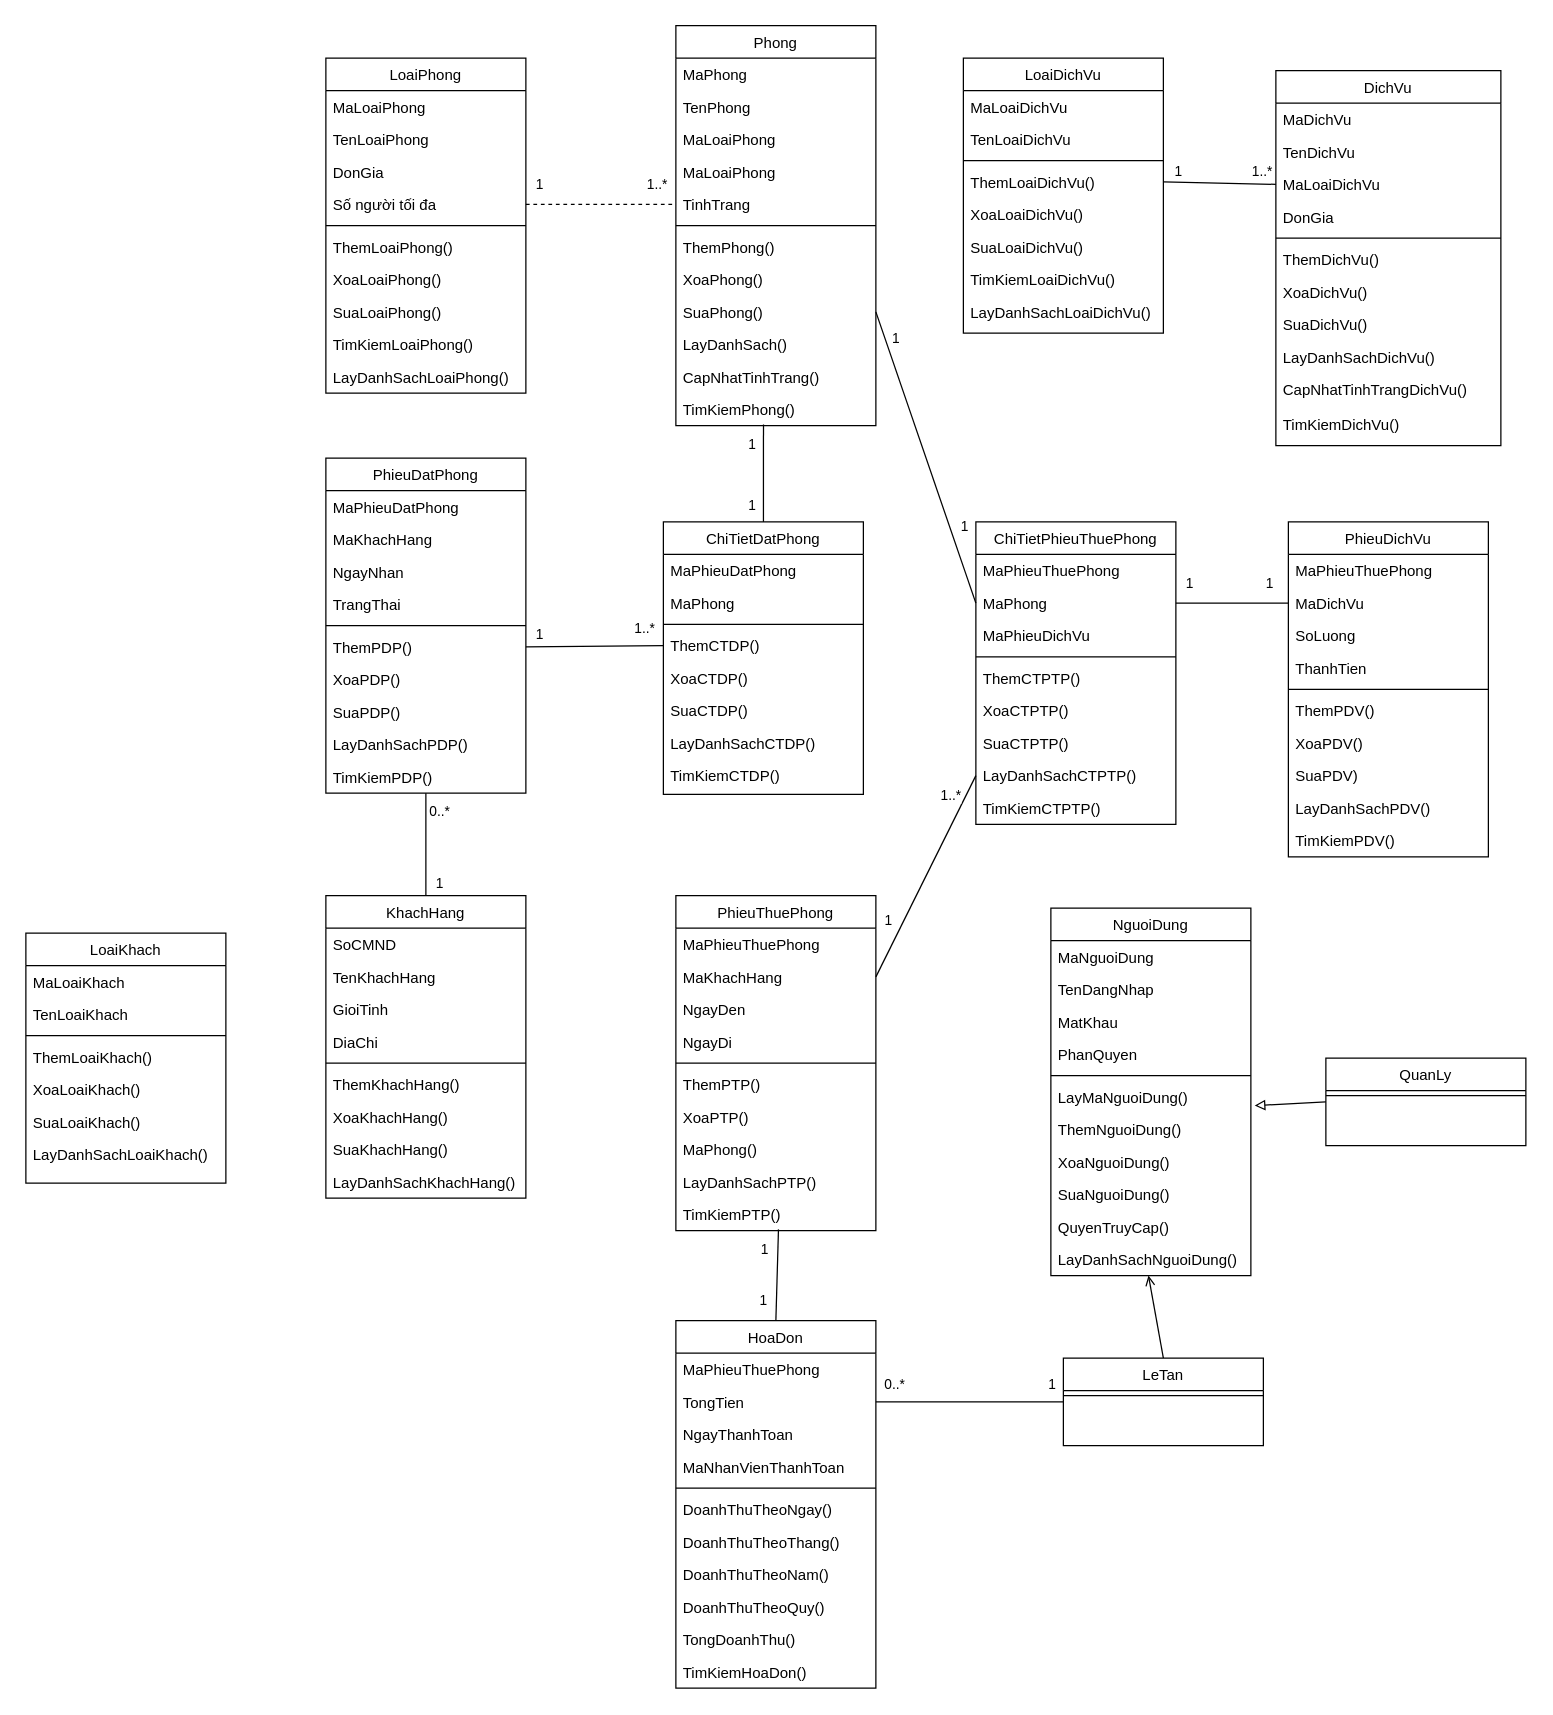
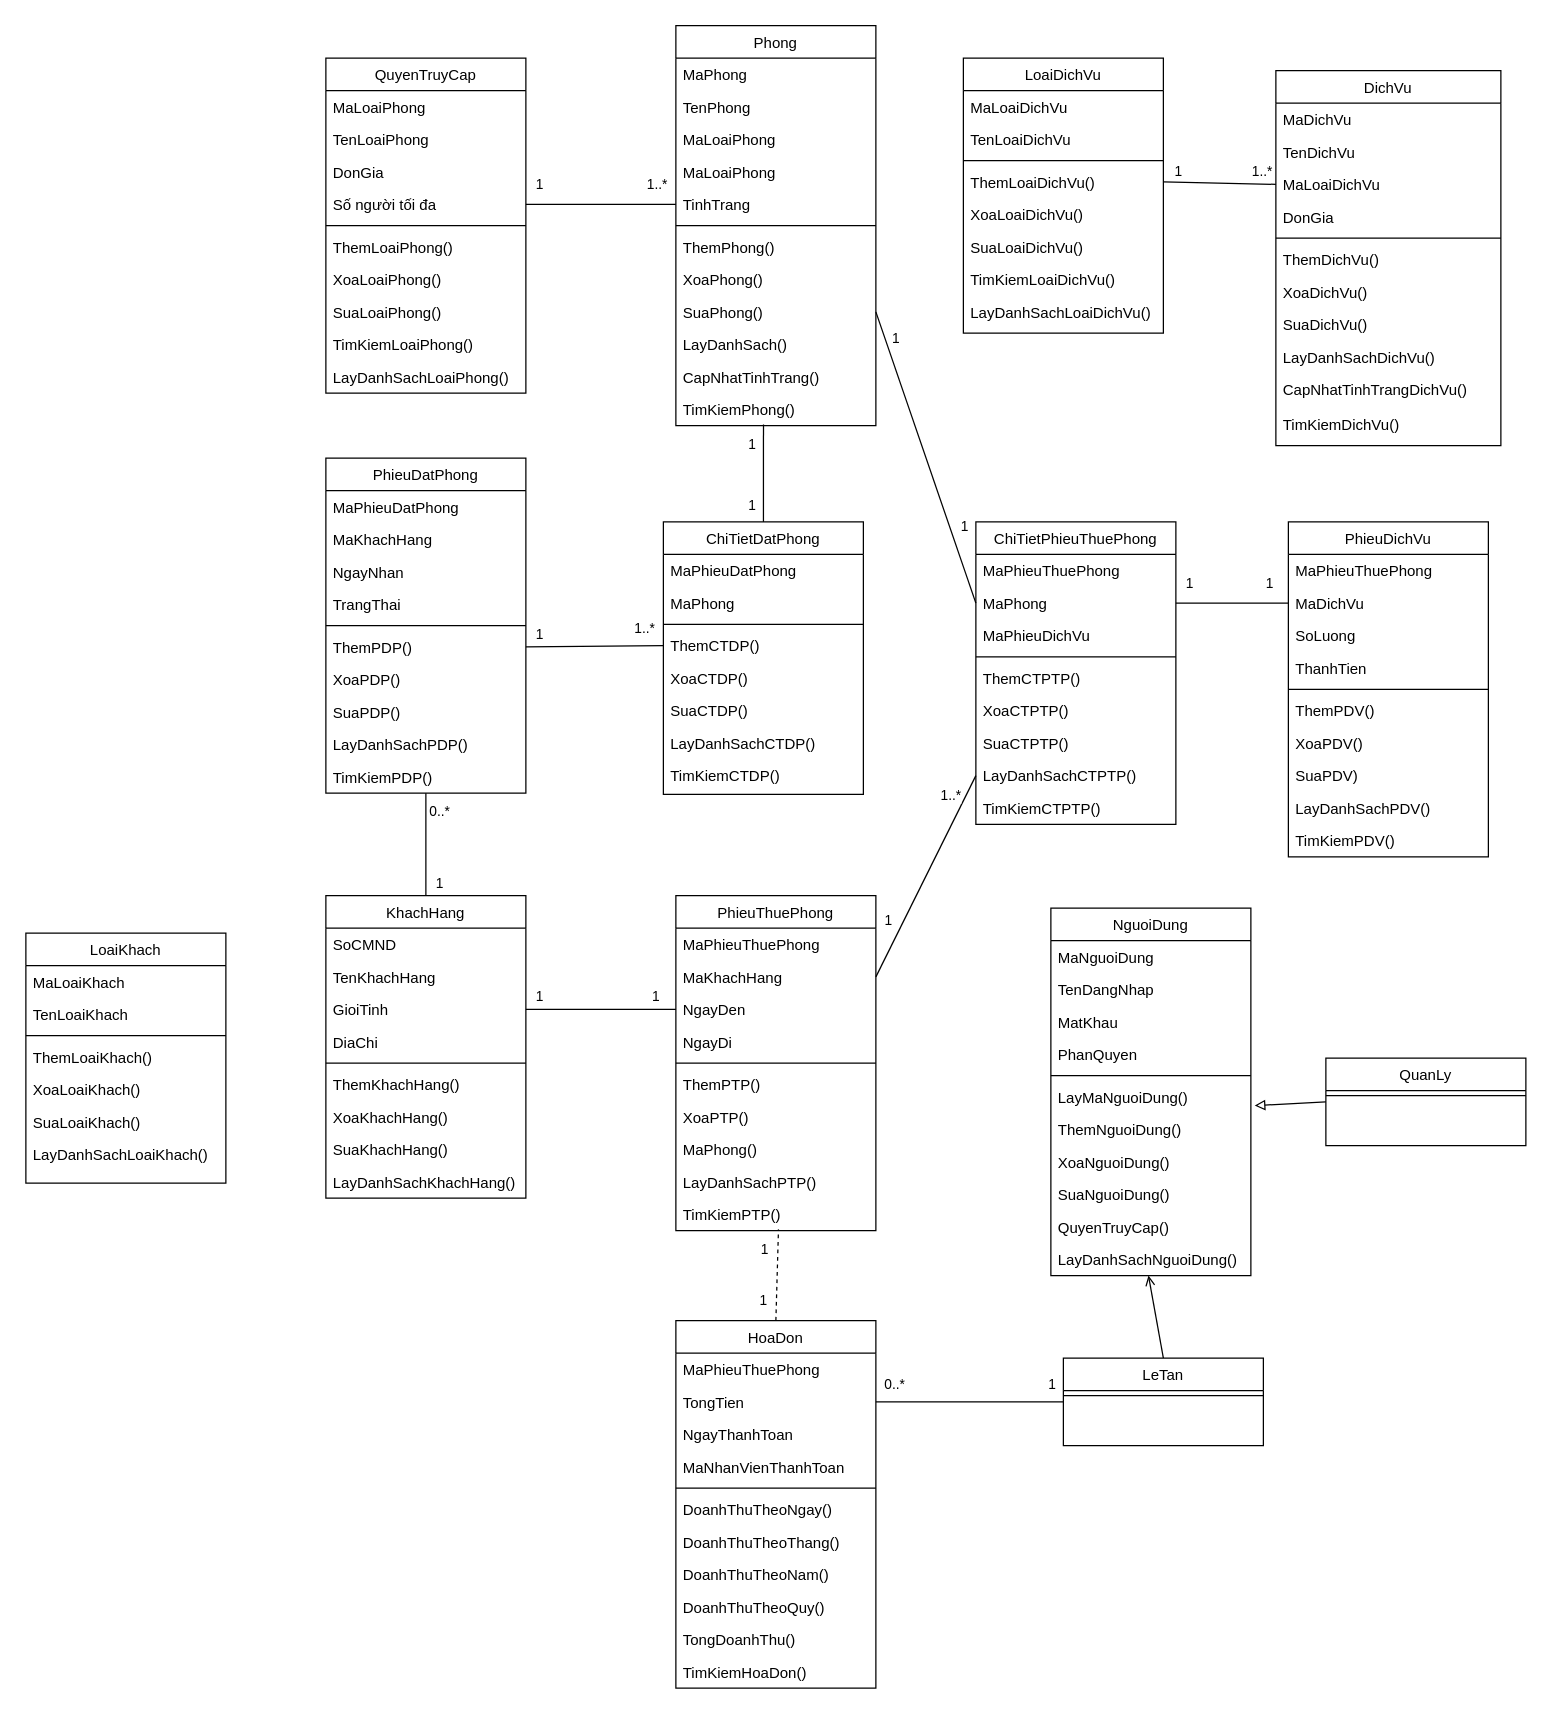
- <mxCell id="36" value="LoaiPhong" style="swimlane;fontStyle=0;align=center;verticalAlign=top;childLayout=stackLayout;horizontal=1;startSize=26;horizontalStack=0;resizeParent=1;resizeLast=0;collapsible=1;marginBottom=0;rounded=0;shadow=0;strokeWidth=1;" parent="1" vertex="1"><mxGeometry x="260" y="46" width="160" height="268" as="geometry"><mxRectangle x="550" y="140" width="160" height="26" as="alternateBounds" /></mxGeometry></mxCell>
+ <mxCell id="36" value="QuyenTruyCap" style="swimlane;fontStyle=0;align=center;verticalAlign=top;childLayout=stackLayout;horizontal=1;startSize=26;horizontalStack=0;resizeParent=1;resizeLast=0;collapsible=1;marginBottom=0;rounded=0;shadow=0;strokeWidth=1;" parent="1" vertex="1"><mxGeometry x="260" y="46" width="160" height="268" as="geometry"><mxRectangle x="550" y="140" width="160" height="26" as="alternateBounds" /></mxGeometry></mxCell>
- <mxCell id="47" style="edgeStyle=none;rounded=0;orthogonalLoop=1;jettySize=auto;html=1;exitX=1;exitY=0.5;exitDx=0;exitDy=0;entryX=0;entryY=0.5;entryDx=0;entryDy=0;startArrow=none;startFill=0;endArrow=none;endFill=0;dashed=1;" edge="1" parent="1" source="40" target="28"><mxGeometry relative="1" as="geometry" /></mxCell>
+ <mxCell id="47" style="edgeStyle=none;rounded=0;orthogonalLoop=1;jettySize=auto;html=1;exitX=1;exitY=0.5;exitDx=0;exitDy=0;entryX=0;entryY=0.5;entryDx=0;entryDy=0;startArrow=none;startFill=0;endArrow=none;endFill=0;" edge="1" parent="1" source="40" target="28"><mxGeometry relative="1" as="geometry" /></mxCell>
+ <mxCell id="138" style="edgeStyle=none;rounded=0;orthogonalLoop=1;jettySize=auto;html=1;exitX=1;exitY=0.5;exitDx=0;exitDy=0;entryX=0;entryY=0.5;entryDx=0;entryDy=0;startArrow=none;startFill=0;endArrow=none;endFill=0;" edge="1" parent="1" source="112" target="130"><mxGeometry relative="1" as="geometry" /></mxCell>
+ <mxCell id="139" value="1" style="edgeLabel;html=1;align=center;verticalAlign=middle;resizable=0;points=[];" vertex="1" connectable="0" parent="138"><mxGeometry x="-0.683" y="2" relative="1" as="geometry"><mxPoint x="-9" y="-9" as="offset" /></mxGeometry></mxCell>
+ <mxCell id="140" value="1" style="edgeLabel;html=1;align=center;verticalAlign=middle;resizable=0;points=[];" vertex="1" connectable="0" parent="138"><mxGeometry x="0.717" relative="1" as="geometry"><mxPoint y="-11" as="offset" /></mxGeometry></mxCell>
- <mxCell id="144" style="edgeStyle=none;rounded=0;orthogonalLoop=1;jettySize=auto;html=1;exitX=0.5;exitY=0;exitDx=0;exitDy=0;entryX=0.513;entryY=0.962;entryDx=0;entryDy=0;entryPerimeter=0;startArrow=none;startFill=0;endArrow=none;endFill=0;" edge="1" parent="1" source="147" target="137"><mxGeometry relative="1" as="geometry" /></mxCell>
+ <mxCell id="144" style="edgeStyle=none;rounded=0;orthogonalLoop=1;jettySize=auto;html=1;exitX=0.5;exitY=0;exitDx=0;exitDy=0;entryX=0.513;entryY=0.962;entryDx=0;entryDy=0;entryPerimeter=0;startArrow=none;startFill=0;endArrow=none;endFill=0;dashed=1;" edge="1" parent="1" source="147" target="137"><mxGeometry relative="1" as="geometry" /></mxCell>
